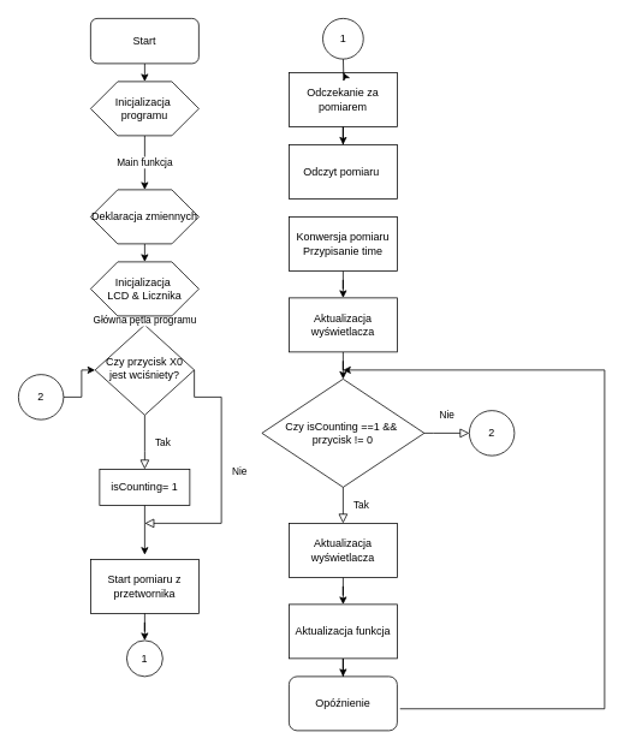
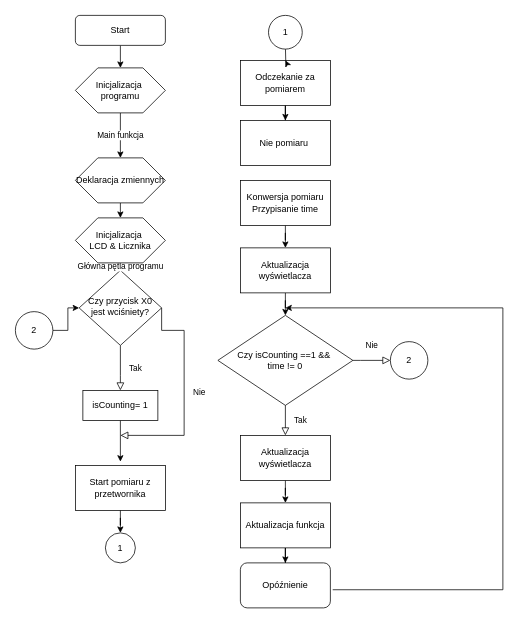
- <mxCell id="3" value="Start" style="rounded=1;whiteSpace=wrap;html=1;fontSize=12;glass=0;strokeWidth=1;shadow=0;" parent="1" vertex="1"><mxGeometry x="100" y="20" width="120" height="50" as="geometry" /></mxCell>
+ <mxCell id="3" value="Start" style="rounded=1;whiteSpace=wrap;html=1;fontSize=12;glass=0;strokeWidth=1;shadow=0;" parent="1" vertex="1"><mxGeometry x="100" y="20" width="120" height="40" as="geometry" /></mxCell>
- <mxCell id="17" value="Odczyt pomiaru&amp;nbsp;" style="rounded=0;whiteSpace=wrap;html=1;" vertex="1" parent="1"><mxGeometry x="320" y="160" width="120" height="60" as="geometry" /></mxCell>
+ <mxCell id="17" value="Nie pomiaru&amp;nbsp;" style="rounded=0;whiteSpace=wrap;html=1;" vertex="1" parent="1"><mxGeometry x="320" y="160" width="120" height="60" as="geometry" /></mxCell>
- <mxCell id="27" value="Czy isCounting ==1 &amp;amp;&amp;amp;&amp;nbsp;&lt;br&gt;przycisk != 0" style="rhombus;whiteSpace=wrap;html=1;" vertex="1" parent="1"><mxGeometry x="290" y="420" width="180" height="120" as="geometry" /></mxCell>
+ <mxCell id="27" value="Czy isCounting ==1 &amp;amp;&amp;amp;&amp;nbsp;&lt;br&gt;time != 0" style="rhombus;whiteSpace=wrap;html=1;" vertex="1" parent="1"><mxGeometry x="290" y="420" width="180" height="120" as="geometry" /></mxCell>
